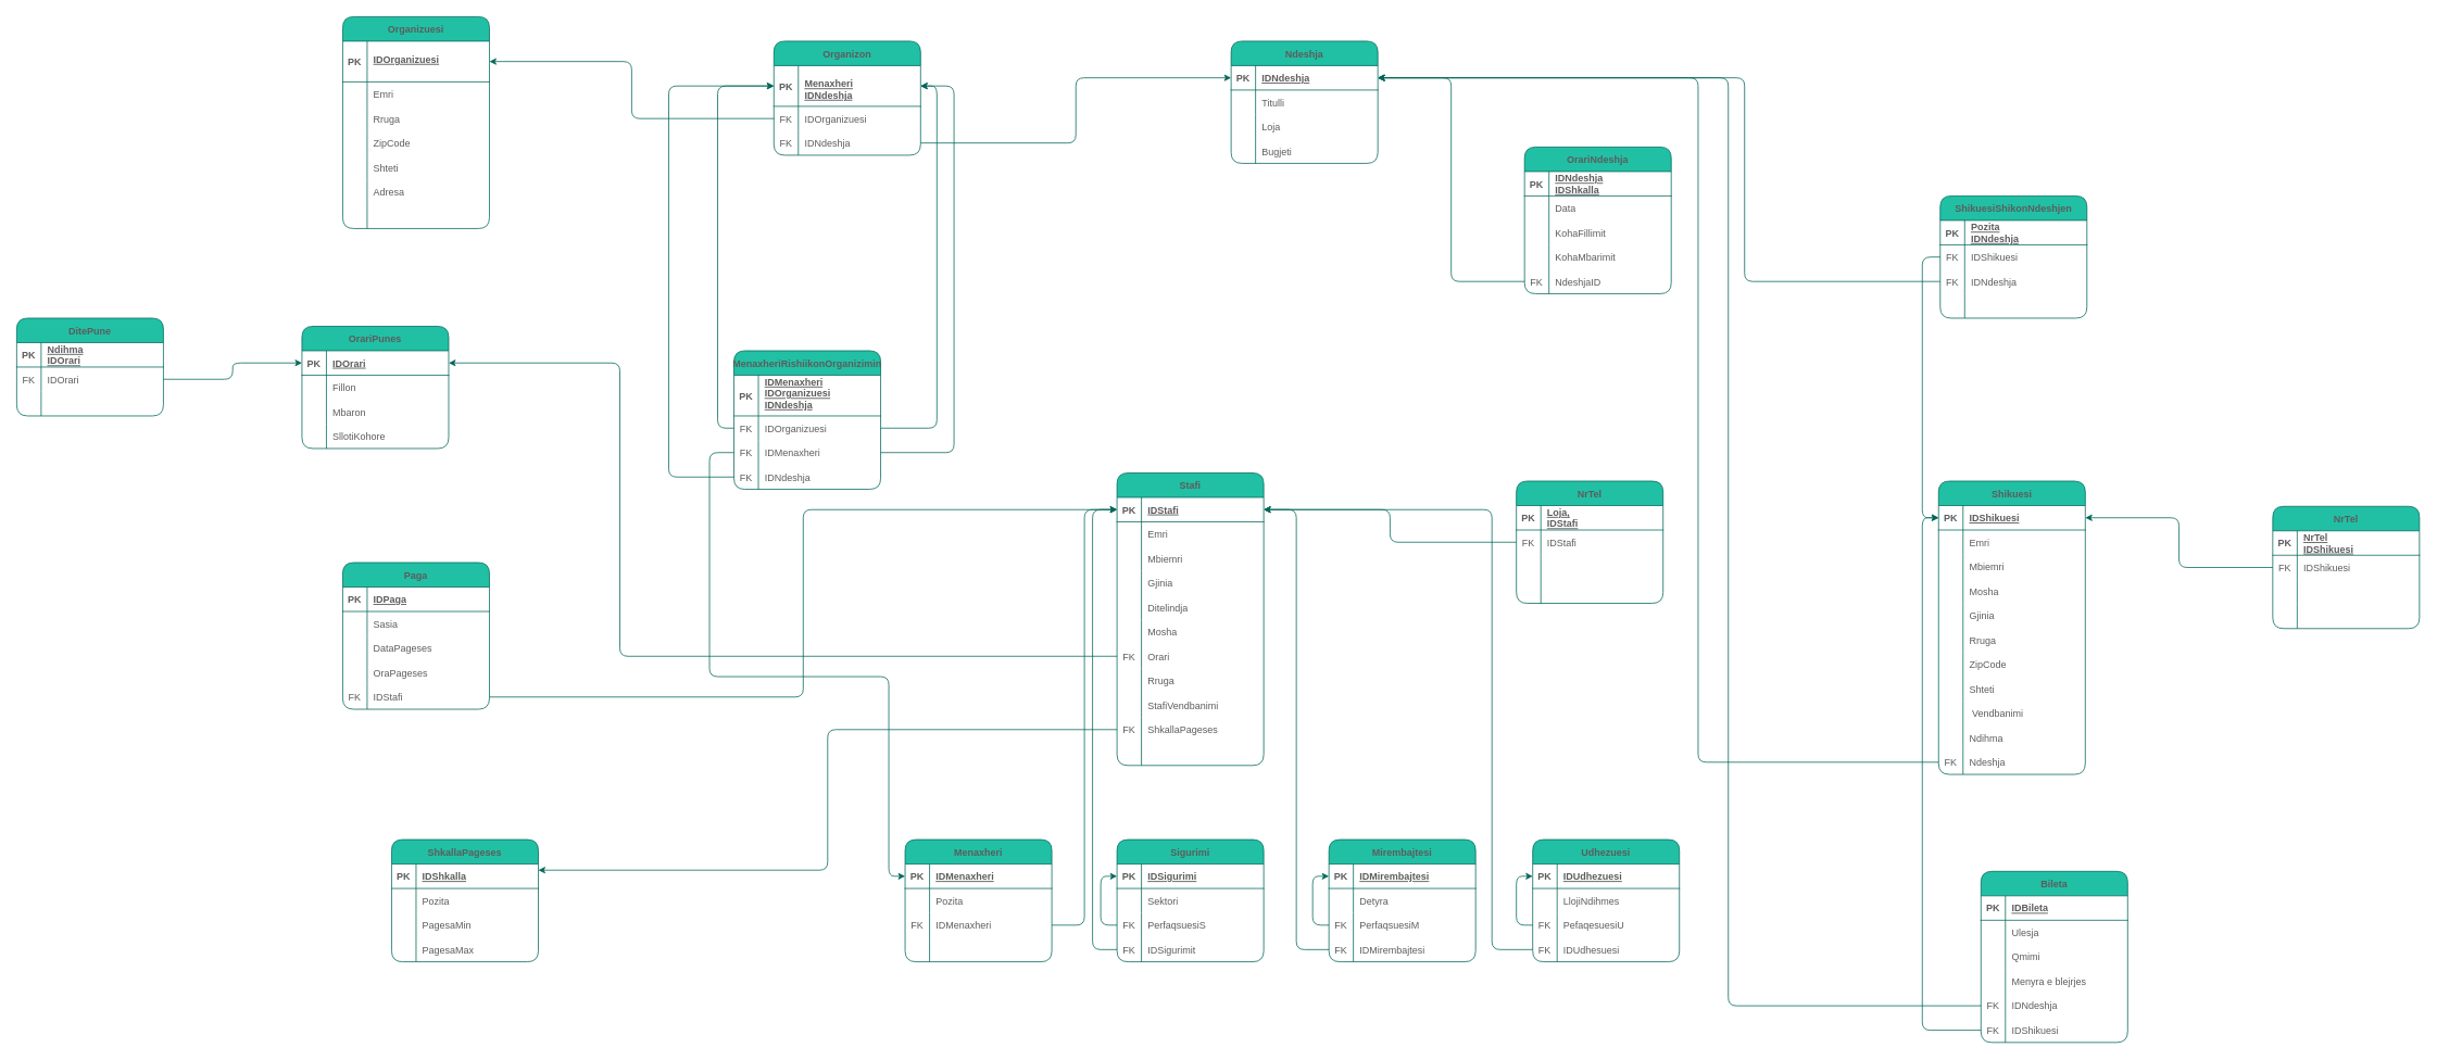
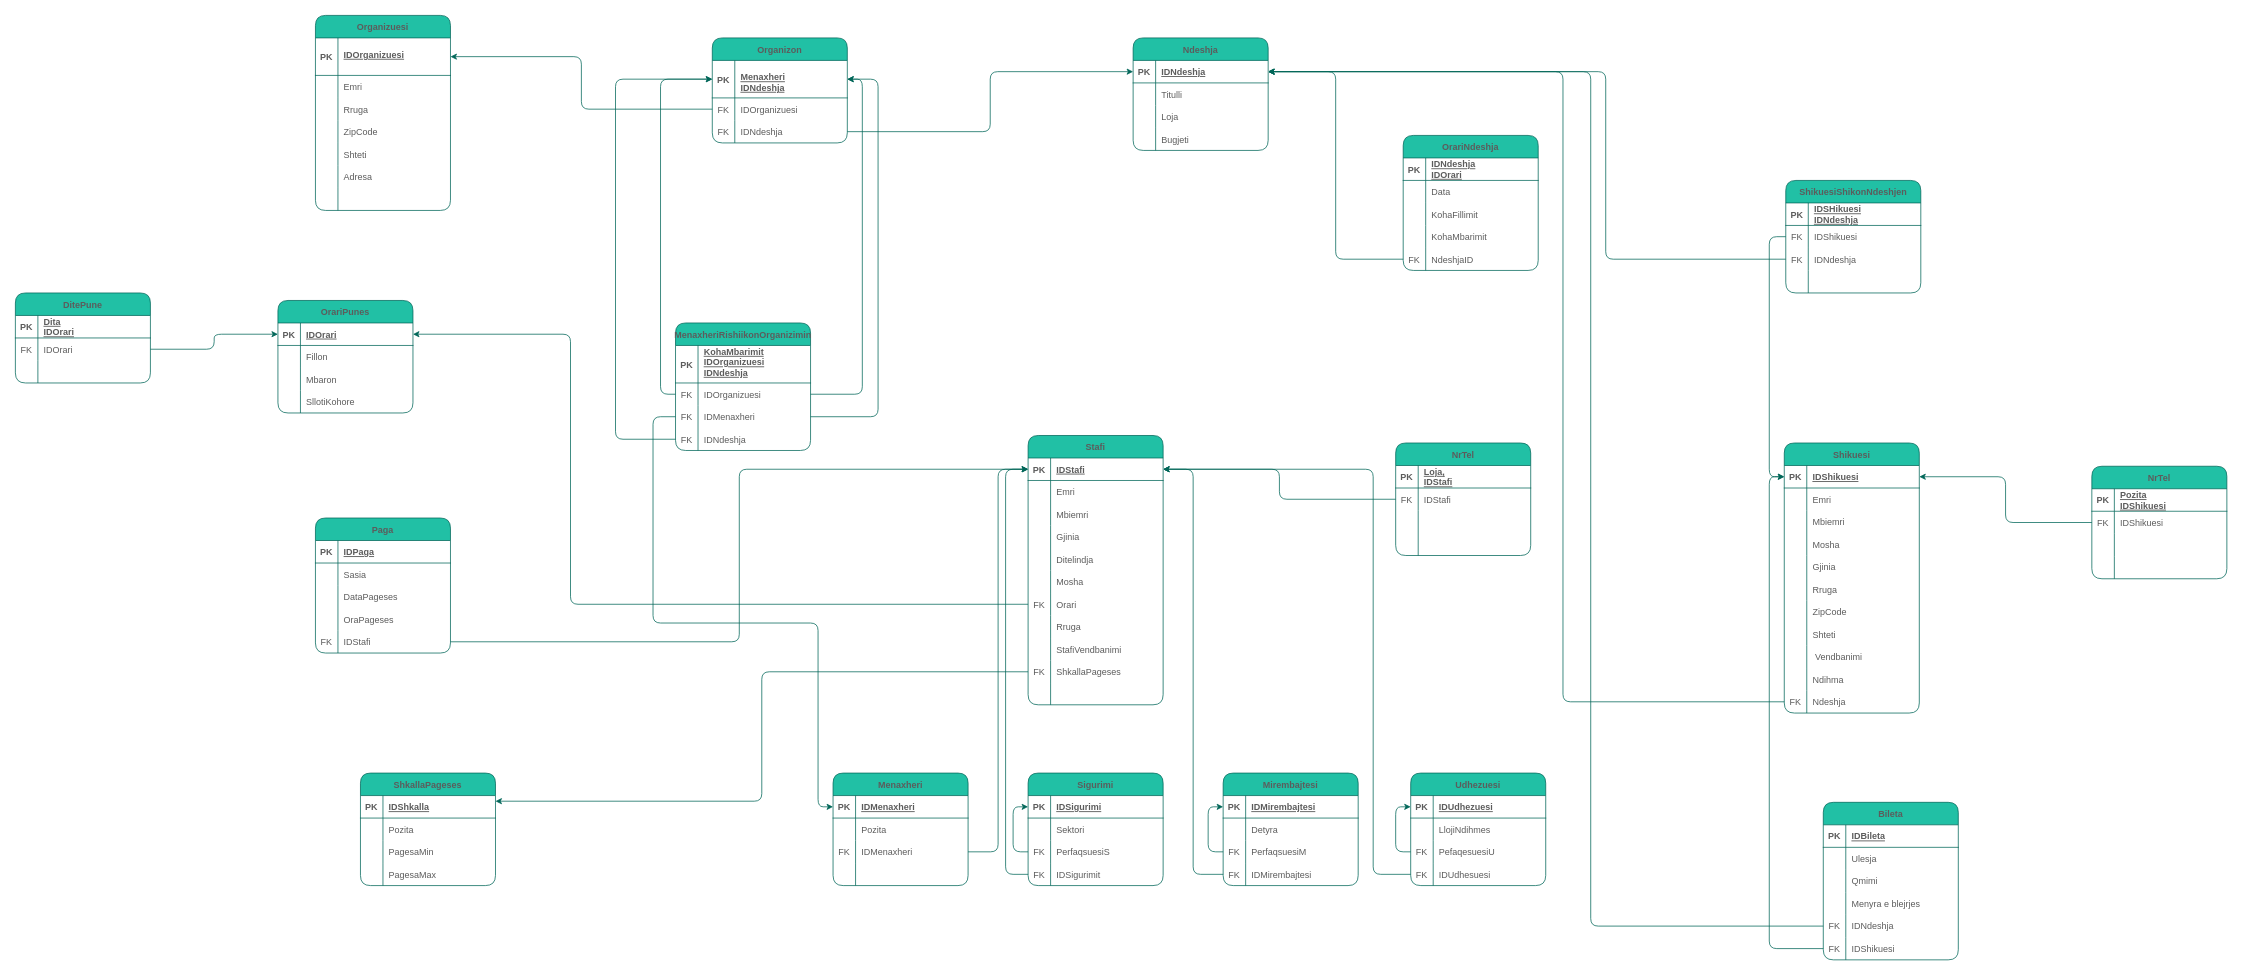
- <mxCell id="149" value="IDNdeshja&#10;IDShkalla" style="shape=partialRectangle;connectable=0;fillColor=none;top=0;left=0;bottom=0;right=0;align=left;spacingLeft=6;fontStyle=5;overflow=hidden;rounded=1;strokeColor=#006658;fontColor=#5C5C5C;" parent="147" vertex="1"><mxGeometry x="30" width="150" height="30" as="geometry"><mxRectangle width="150" height="30" as="alternateBounds" /></mxGeometry></mxCell>
+ <mxCell id="149" value="IDNdeshja&#10;IDOrari" style="shape=partialRectangle;connectable=0;fillColor=none;top=0;left=0;bottom=0;right=0;align=left;spacingLeft=6;fontStyle=5;overflow=hidden;rounded=1;strokeColor=#006658;fontColor=#5C5C5C;" parent="147" vertex="1"><mxGeometry x="30" width="150" height="30" as="geometry"><mxRectangle width="150" height="30" as="alternateBounds" /></mxGeometry></mxCell>
- <mxCell id="192" value="Pozita&#10;IDNdeshja" style="shape=partialRectangle;connectable=0;fillColor=none;top=0;left=0;bottom=0;right=0;align=left;spacingLeft=6;fontStyle=5;overflow=hidden;rounded=1;strokeColor=#006658;fontColor=#5C5C5C;" parent="190" vertex="1"><mxGeometry x="30" width="150" height="30" as="geometry"><mxRectangle width="150" height="30" as="alternateBounds" /></mxGeometry></mxCell>
+ <mxCell id="192" value="IDSHikuesi&#10;IDNdeshja" style="shape=partialRectangle;connectable=0;fillColor=none;top=0;left=0;bottom=0;right=0;align=left;spacingLeft=6;fontStyle=5;overflow=hidden;rounded=1;strokeColor=#006658;fontColor=#5C5C5C;" parent="190" vertex="1"><mxGeometry x="30" width="150" height="30" as="geometry"><mxRectangle width="150" height="30" as="alternateBounds" /></mxGeometry></mxCell>
- <mxCell id="319" value="Ndihma&#10;IDOrari" style="shape=partialRectangle;connectable=0;fillColor=none;top=0;left=0;bottom=0;right=0;align=left;spacingLeft=6;fontStyle=5;overflow=hidden;strokeColor=#006658;fontColor=#5C5C5C;rounded=1;" parent="317" vertex="1"><mxGeometry x="30" width="150" height="30" as="geometry"><mxRectangle width="150" height="30" as="alternateBounds" /></mxGeometry></mxCell>
+ <mxCell id="319" value="Dita&#10;IDOrari" style="shape=partialRectangle;connectable=0;fillColor=none;top=0;left=0;bottom=0;right=0;align=left;spacingLeft=6;fontStyle=5;overflow=hidden;strokeColor=#006658;fontColor=#5C5C5C;rounded=1;" parent="317" vertex="1"><mxGeometry x="30" width="150" height="30" as="geometry"><mxRectangle width="150" height="30" as="alternateBounds" /></mxGeometry></mxCell>
- <mxCell id="111" value="IDMenaxheri&#10;IDOrganizuesi&#10;IDNdeshja&#10;" style="shape=partialRectangle;connectable=0;fillColor=none;top=0;left=0;bottom=0;right=0;align=left;spacingLeft=6;fontStyle=5;overflow=hidden;rounded=1;strokeColor=#006658;fontColor=#5C5C5C;" parent="109" vertex="1"><mxGeometry x="30" width="150" height="50" as="geometry"><mxRectangle width="150" height="50" as="alternateBounds" /></mxGeometry></mxCell>
+ <mxCell id="111" value="KohaMbarimit&#10;IDOrganizuesi&#10;IDNdeshja&#10;" style="shape=partialRectangle;connectable=0;fillColor=none;top=0;left=0;bottom=0;right=0;align=left;spacingLeft=6;fontStyle=5;overflow=hidden;rounded=1;strokeColor=#006658;fontColor=#5C5C5C;" parent="109" vertex="1"><mxGeometry x="30" width="150" height="50" as="geometry"><mxRectangle width="150" height="50" as="alternateBounds" /></mxGeometry></mxCell>
- <mxCell id="240" value="NrTel&#10;IDShikuesi" style="shape=partialRectangle;connectable=0;fillColor=none;top=0;left=0;bottom=0;right=0;align=left;spacingLeft=6;fontStyle=5;overflow=hidden;rounded=1;strokeColor=#006658;fontColor=#5C5C5C;" parent="238" vertex="1"><mxGeometry x="30" width="150" height="30" as="geometry"><mxRectangle width="150" height="30" as="alternateBounds" /></mxGeometry></mxCell>
+ <mxCell id="240" value="Pozita&#10;IDShikuesi" style="shape=partialRectangle;connectable=0;fillColor=none;top=0;left=0;bottom=0;right=0;align=left;spacingLeft=6;fontStyle=5;overflow=hidden;rounded=1;strokeColor=#006658;fontColor=#5C5C5C;" parent="238" vertex="1"><mxGeometry x="30" width="150" height="30" as="geometry"><mxRectangle width="150" height="30" as="alternateBounds" /></mxGeometry></mxCell>
